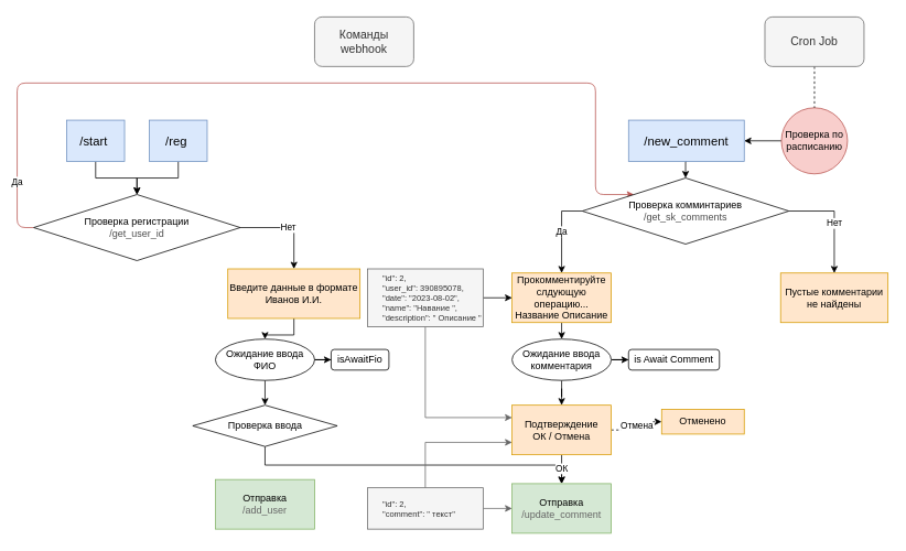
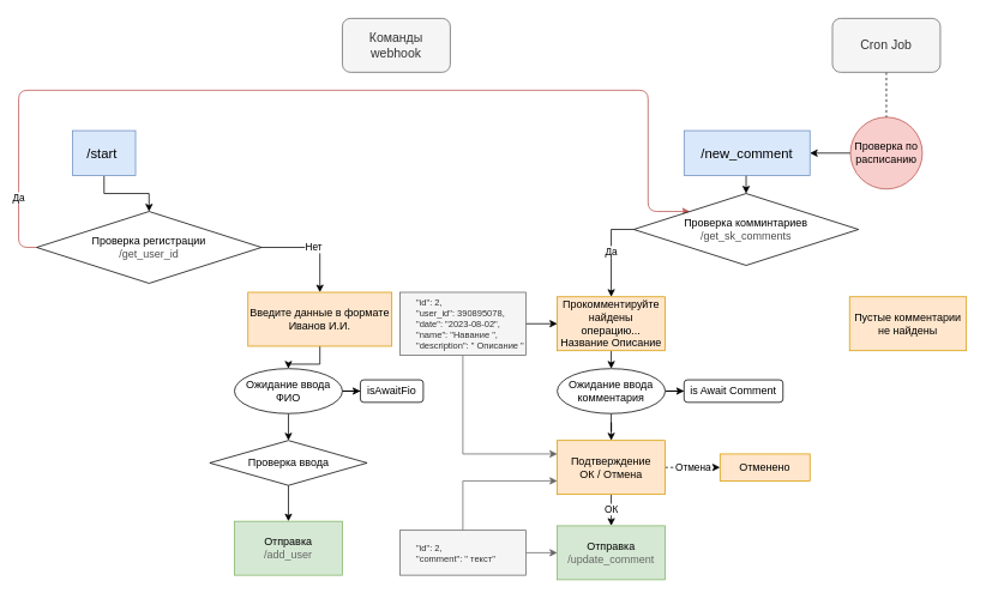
- <mxCell id="5" value="&lt;font style=&quot;font-size: 15px;&quot;&gt;/reg&amp;nbsp;&lt;/font&gt;" style="rounded=0;whiteSpace=wrap;html=1;fillColor=#dae8fc;strokeColor=#6c8ebf;" parent="1" vertex="1"><mxGeometry x="180" y="145" width="70" height="50" as="geometry" /></mxCell>
- <mxCell id="4" style="edgeStyle=orthogonalEdgeStyle;rounded=0;orthogonalLoop=1;jettySize=auto;html=1;exitX=0.5;exitY=1;exitDx=0;exitDy=0;" parent="1" source="5" target="10" edge="1"><mxGeometry relative="1" as="geometry" /></mxCell>
- <mxCell id="19" value="Нет" style="edgeStyle=orthogonalEdgeStyle;rounded=0;orthogonalLoop=1;jettySize=auto;html=1;exitX=1;exitY=0.5;exitDx=0;exitDy=0;entryX=0.5;entryY=0;entryDx=0;entryDy=0;" parent="1" source="20" target="24" edge="1"><mxGeometry x="0.077" relative="1" as="geometry"><mxPoint x="1014" y="340" as="targetPoint" /><mxPoint as="offset" /></mxGeometry></mxCell>
- <mxCell id="31" value="Прокомментируйте слдующую операцию... Название Описание" style="rounded=0;whiteSpace=wrap;html=1;fillColor=#ffe6cc;strokeColor=#d79b00;" parent="1" vertex="1"><mxGeometry x="619" y="330" width="120" height="60" as="geometry" /></mxCell>
+ <mxCell id="31" value="Прокомментируйте найдены операцию... Название Описание" style="rounded=0;whiteSpace=wrap;html=1;fillColor=#ffe6cc;strokeColor=#d79b00;" parent="1" vertex="1"><mxGeometry x="619" y="330" width="120" height="60" as="geometry" /></mxCell>
- <mxCell id="41" value="Отменено" style="rounded=0;whiteSpace=wrap;html=1;fillColor=#ffe6cc;strokeColor=#d79b00;" parent="1" vertex="1"><mxGeometry x="800" y="495" width="100" height="30" as="geometry" /></mxCell>
+ <mxCell id="41" value="Отменено" style="rounded=0;whiteSpace=wrap;html=1;fillColor=#ffe6cc;strokeColor=#d79b00;" parent="1" vertex="1"><mxGeometry x="800" y="505" width="100" height="30" as="geometry" /></mxCell>
- <mxCell id="21" style="edgeStyle=orthogonalEdgeStyle;rounded=0;orthogonalLoop=1;jettySize=auto;html=1;exitX=0.5;exitY=1;exitDx=0;exitDy=0;" parent="1" source="22" target="38" edge="1"><mxGeometry relative="1" as="geometry" /></mxCell>
+ <mxCell id="21" style="edgeStyle=orthogonalEdgeStyle;rounded=0;orthogonalLoop=1;jettySize=auto;html=1;exitX=0.5;exitY=1;exitDx=0;exitDy=0;entryX=0.5;entryY=0;entryDx=0;entryDy=0;" parent="1" source="22" target="39" edge="1"><mxGeometry relative="1" as="geometry" /></mxCell>
